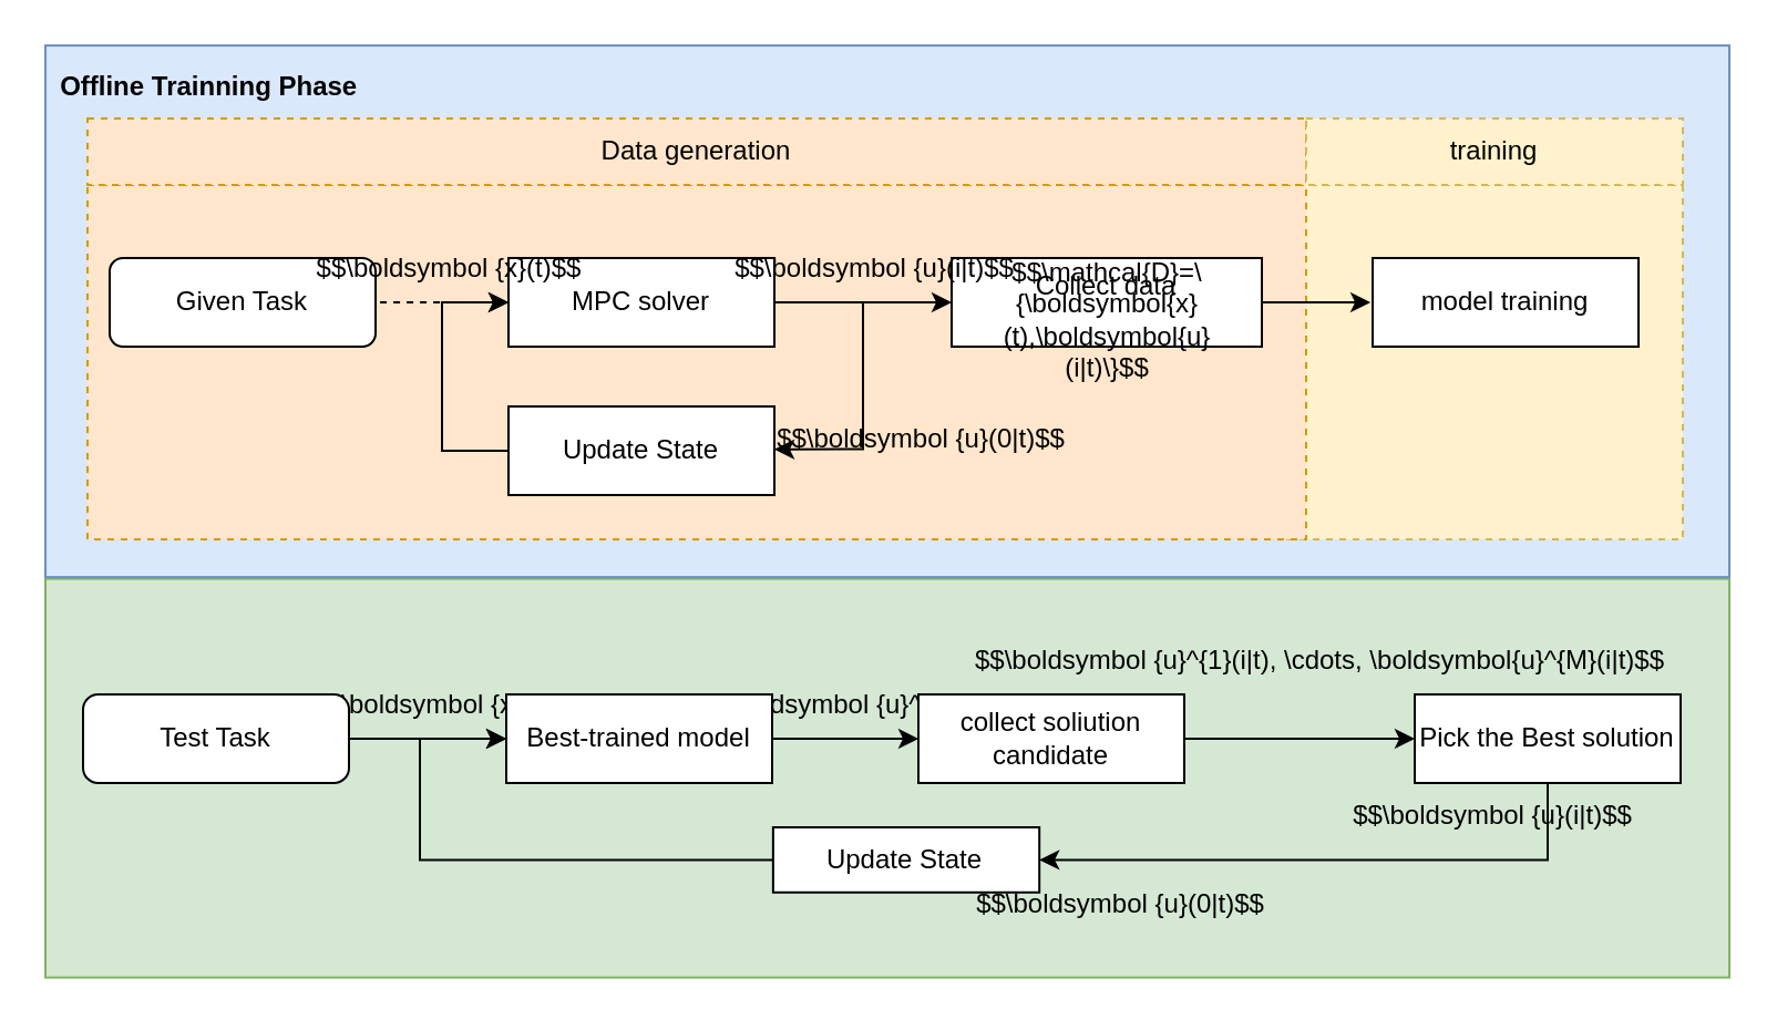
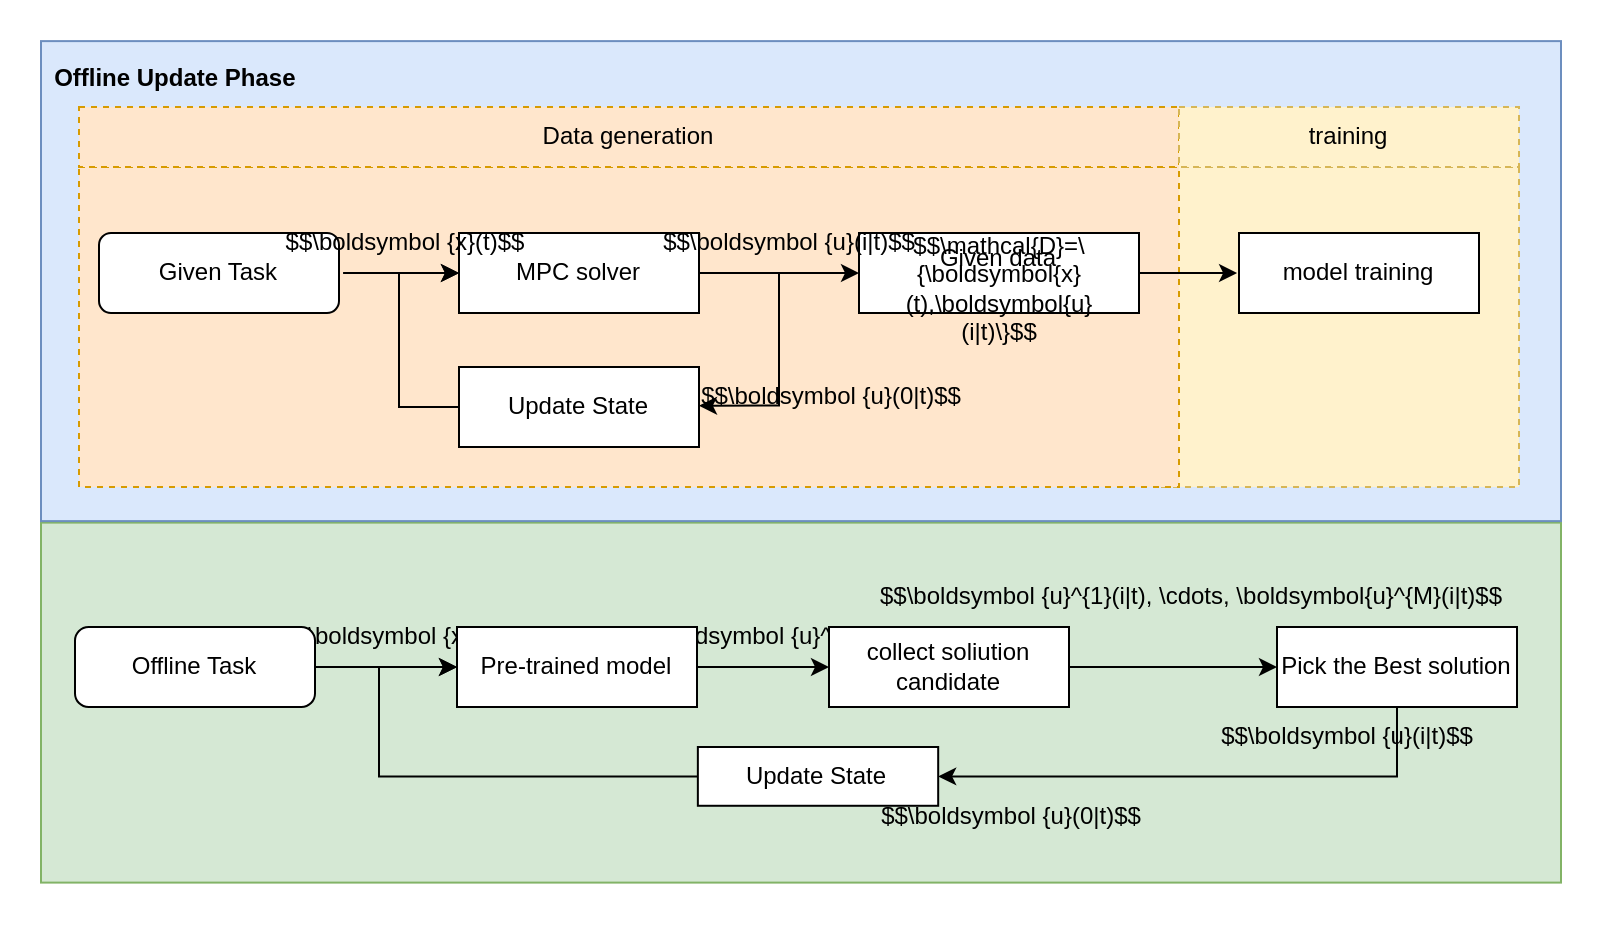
- <mxCell id="11" value="Offline Trainning Phase" style="text;align=left;verticalAlign=middle;resizable=0;points=[];autosize=1;strokeColor=none;fillColor=none;labelBackgroundColor=none;labelBorderColor=none;fontColor=default;fontStyle=1" parent="9" vertex="1"><mxGeometry x="5.073" width="150" height="30" as="geometry" /></mxCell>
+ <mxCell id="11" value="Offline Update Phase" style="text;align=left;verticalAlign=middle;resizable=0;points=[];autosize=1;strokeColor=none;fillColor=none;labelBackgroundColor=none;labelBorderColor=none;fontColor=default;fontStyle=1" parent="9" vertex="1"><mxGeometry x="5.073" width="150" height="30" as="geometry" /></mxCell>
- <mxCell id="27" value="" style="endArrow=classic;html=1;rounded=0;exitX=1.017;exitY=0.5;exitDx=0;exitDy=0;exitPerimeter=0;entryX=0;entryY=0.5;entryDx=0;entryDy=0;entryPerimeter=0;dashed=1;" parent="1" source="16" target="17" edge="1"><mxGeometry width="50" height="50" relative="1" as="geometry"><mxPoint x="169" y="166" as="sourcePoint" /><mxPoint x="219" y="116" as="targetPoint" /></mxGeometry></mxCell>
+ <mxCell id="27" value="" style="endArrow=classic;html=1;rounded=0;exitX=1.017;exitY=0.5;exitDx=0;exitDy=0;exitPerimeter=0;entryX=0;entryY=0.5;entryDx=0;entryDy=0;entryPerimeter=0;" parent="1" source="16" target="17" edge="1"><mxGeometry width="50" height="50" relative="1" as="geometry"><mxPoint x="169" y="166" as="sourcePoint" /><mxPoint x="219" y="116" as="targetPoint" /></mxGeometry></mxCell>
- <mxCell id="19" value="Collect data&lt;div&gt;&lt;br&gt;&lt;/div&gt;" style="rounded=0;whiteSpace=wrap;html=1;labelBackgroundColor=none;" parent="1" vertex="1"><mxGeometry x="429" y="116" width="140" height="40" as="geometry" /></mxCell>
+ <mxCell id="19" value="Given data&lt;div&gt;&lt;br&gt;&lt;/div&gt;" style="rounded=0;whiteSpace=wrap;html=1;labelBackgroundColor=none;" parent="1" vertex="1"><mxGeometry x="429" y="116" width="140" height="40" as="geometry" /></mxCell>
- <mxCell id="15" value="Test Task" style="rounded=1;whiteSpace=wrap;html=1;labelBackgroundColor=none;gradientColor=none;arcSize=17;" parent="1" vertex="1"><mxGeometry x="37" y="313" width="120" height="40" as="geometry" /></mxCell>
+ <mxCell id="15" value="Offline Task" style="rounded=1;whiteSpace=wrap;html=1;labelBackgroundColor=none;gradientColor=none;arcSize=17;" parent="1" vertex="1"><mxGeometry x="37" y="313" width="120" height="40" as="geometry" /></mxCell>
- <mxCell id="22" value="Best-trained model" style="rounded=0;whiteSpace=wrap;html=1;labelBackgroundColor=none;" parent="1" vertex="1"><mxGeometry x="228" y="313" width="120" height="40" as="geometry" /></mxCell>
+ <mxCell id="22" value="Pre-trained model" style="rounded=0;whiteSpace=wrap;html=1;labelBackgroundColor=none;" parent="1" vertex="1"><mxGeometry x="228" y="313" width="120" height="40" as="geometry" /></mxCell>
